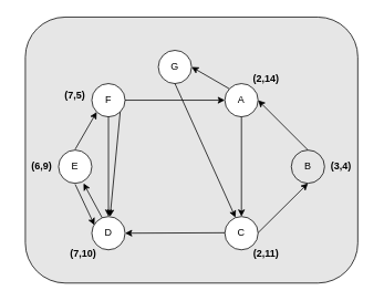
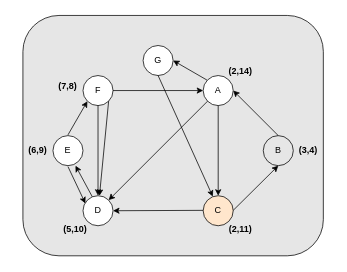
- <mxCell id="23" value="&lt;b&gt;(7,5)&lt;/b&gt;" style="text;html=1;strokeColor=none;fillColor=none;align=center;verticalAlign=middle;whiteSpace=wrap;rounded=0;" vertex="1" parent="1"><mxGeometry x="60" y="100" width="60" height="30" as="geometry" /></mxCell>
+ <mxCell id="23" value="&lt;b&gt;(7,8)&lt;/b&gt;" style="text;html=1;strokeColor=none;fillColor=none;align=center;verticalAlign=middle;whiteSpace=wrap;rounded=0;" vertex="1" parent="1"><mxGeometry x="60" y="100" width="60" height="30" as="geometry" /></mxCell>
+ <mxCell id="21" value="" style="endArrow=classic;html=1;rounded=0;exitX=0;exitY=1;exitDx=0;exitDy=0;" edge="1" parent="1" source="5" target="6"><mxGeometry width="50" height="50" relative="1" as="geometry"><mxPoint x="190" y="220" as="sourcePoint" /><mxPoint x="240" y="170" as="targetPoint" /></mxGeometry></mxCell>
- <mxCell id="7" value="C" style="ellipse;whiteSpace=wrap;html=1;aspect=fixed;" vertex="1" parent="1"><mxGeometry x="270" y="260" width="40" height="40" as="geometry" /></mxCell>
+ <mxCell id="7" value="C" style="ellipse;whiteSpace=wrap;html=1;aspect=fixed;fillColor=#ffe6cc;" vertex="1" parent="1"><mxGeometry x="270" y="260" width="40" height="40" as="geometry" /></mxCell>
- <mxCell id="27" value="&lt;b&gt;(7,10)&lt;/b&gt;" style="text;html=1;strokeColor=none;fillColor=none;align=center;verticalAlign=middle;whiteSpace=wrap;rounded=0;" vertex="1" parent="1"><mxGeometry x="70" y="290" width="60" height="30" as="geometry" /></mxCell>
+ <mxCell id="27" value="&lt;b&gt;(5,10)&lt;/b&gt;" style="text;html=1;strokeColor=none;fillColor=none;align=center;verticalAlign=middle;whiteSpace=wrap;rounded=0;" vertex="1" parent="1"><mxGeometry x="70" y="290" width="60" height="30" as="geometry" /></mxCell>
